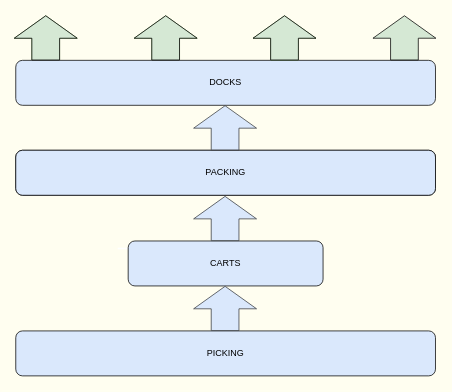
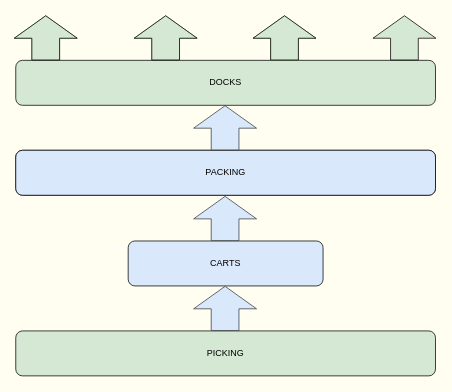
- <mxCell id="7" value="DOCKS" style="rounded=1;whiteSpace=wrap;html=1;fillColor=#dae8fc;" parent="1" vertex="1"><mxGeometry x="20" y="80" width="560" height="60" as="geometry" /></mxCell>
+ <mxCell id="7" value="DOCKS" style="rounded=1;whiteSpace=wrap;html=1;fillColor=#D5E8D4;" parent="1" vertex="1"><mxGeometry x="20" y="80" width="560" height="60" as="geometry" /></mxCell>
- <mxCell id="4" value="PICKING" style="rounded=1;whiteSpace=wrap;html=1;fillColor=#DAE8FC;" parent="1" vertex="1"><mxGeometry x="20" y="441" width="560" height="60" as="geometry" /></mxCell>
+ <mxCell id="4" value="PICKING" style="rounded=1;whiteSpace=wrap;html=1;fillColor=#d5e8d4;" parent="1" vertex="1"><mxGeometry x="20" y="441" width="560" height="60" as="geometry" /></mxCell>
